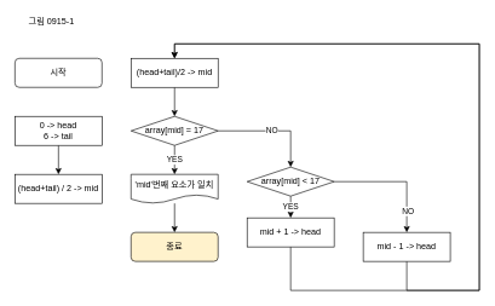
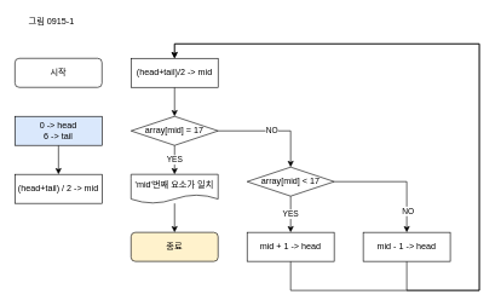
- <mxCell id="4" value="0 -&amp;gt; head&lt;br&gt;6 -&amp;gt; tail" style="whiteSpace=wrap;html=1;" vertex="1" parent="1"><mxGeometry x="20" y="160" width="120" height="40" as="geometry" /></mxCell>
+ <mxCell id="4" value="0 -&amp;gt; head&lt;br&gt;6 -&amp;gt; tail" style="whiteSpace=wrap;html=1;fillColor=#dae8fc;" vertex="1" parent="1"><mxGeometry x="20" y="160" width="120" height="40" as="geometry" /></mxCell>
- <mxCell id="22" value="mid + 1 -&amp;gt; head" style="whiteSpace=wrap;html=1;" vertex="1" parent="1"><mxGeometry x="340" y="300" width="120" height="40" as="geometry" /></mxCell>
+ <mxCell id="22" value="mid + 1 -&amp;gt; head" style="whiteSpace=wrap;html=1;" vertex="1" parent="1"><mxGeometry x="340" y="320" width="120" height="40" as="geometry" /></mxCell>
